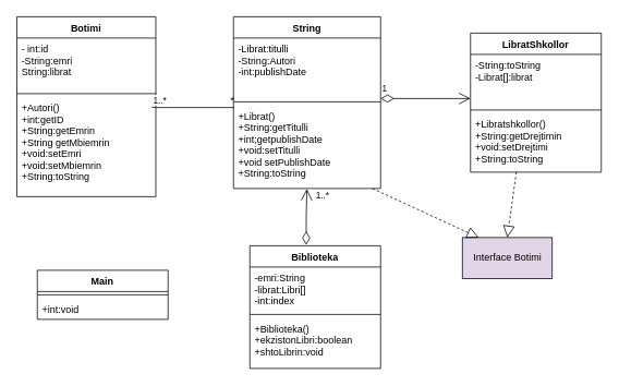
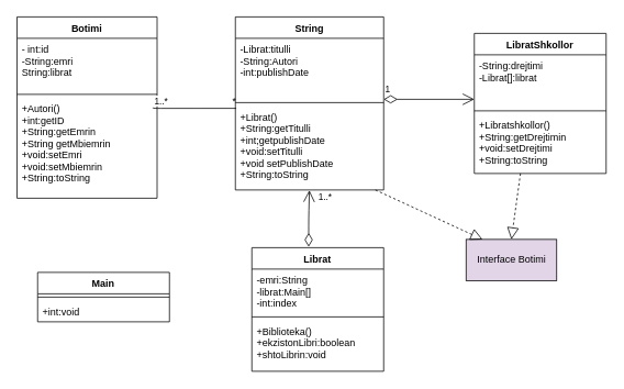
- <mxCell id="14" value="-String:toString&#10;-Librat[]:librat&#10;" style="text;strokeColor=none;fillColor=none;align=left;verticalAlign=top;spacingLeft=4;spacingRight=4;overflow=hidden;rotatable=0;points=[[0,0.5],[1,0.5]];portConstraint=eastwest;" parent="13" vertex="1"><mxGeometry y="26" width="160" height="64" as="geometry" /></mxCell>
+ <mxCell id="14" value="-String:drejtimi&#10;-Librat[]:librat&#10;" style="text;strokeColor=none;fillColor=none;align=left;verticalAlign=top;spacingLeft=4;spacingRight=4;overflow=hidden;rotatable=0;points=[[0,0.5],[1,0.5]];portConstraint=eastwest;" parent="13" vertex="1"><mxGeometry y="26" width="160" height="64" as="geometry" /></mxCell>
- <mxCell id="17" value="Biblioteka" style="swimlane;fontStyle=1;align=center;verticalAlign=top;childLayout=stackLayout;horizontal=1;startSize=26;horizontalStack=0;resizeParent=1;resizeParentMax=0;resizeLast=0;collapsible=1;marginBottom=0;" parent="1" vertex="1"><mxGeometry x="305" y="300" width="160" height="150" as="geometry" /></mxCell>
+ <mxCell id="17" value="Librat" style="swimlane;fontStyle=1;align=center;verticalAlign=top;childLayout=stackLayout;horizontal=1;startSize=26;horizontalStack=0;resizeParent=1;resizeParentMax=0;resizeLast=0;collapsible=1;marginBottom=0;" parent="1" vertex="1"><mxGeometry x="305" y="300" width="160" height="150" as="geometry" /></mxCell>
- <mxCell id="18" value="-emri:String&#10;-librat:Libri[]&#10;-int:index&#10;" style="text;strokeColor=none;fillColor=none;align=left;verticalAlign=top;spacingLeft=4;spacingRight=4;overflow=hidden;rotatable=0;points=[[0,0.5],[1,0.5]];portConstraint=eastwest;" parent="17" vertex="1"><mxGeometry y="26" width="160" height="54" as="geometry" /></mxCell>
+ <mxCell id="18" value="-emri:String&#10;-librat:Main[]&#10;-int:index&#10;" style="text;strokeColor=none;fillColor=none;align=left;verticalAlign=top;spacingLeft=4;spacingRight=4;overflow=hidden;rotatable=0;points=[[0,0.5],[1,0.5]];portConstraint=eastwest;" parent="17" vertex="1"><mxGeometry y="26" width="160" height="54" as="geometry" /></mxCell>
